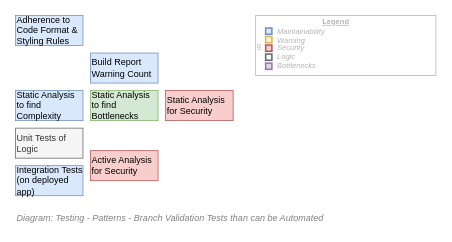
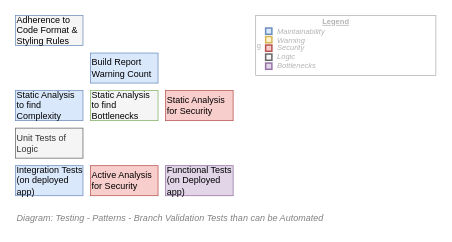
- <mxCell id="6" value="Adherence to Code Format &amp;amp; Styling Rules" style="rounded=0;whiteSpace=wrap;html=1;fontSize=12;align=left;fillColor=#dae8fc;strokeColor=#6c8ebf;" vertex="1" parent="1"><mxGeometry x="20" y="20" width="90" height="40" as="geometry" /></mxCell>
+ <mxCell id="6" value="Adherence to Code Format &amp;amp; Styling Rules" style="rounded=0;whiteSpace=wrap;html=1;fontSize=12;align=left;fillColor=#f5f5f5;strokeColor=#6c8ebf;" vertex="1" parent="1"><mxGeometry x="20" y="20" width="90" height="40" as="geometry" /></mxCell>
- <mxCell id="4" value="Static Analysis to find Bottlenecks" style="rounded=0;whiteSpace=wrap;html=1;fontSize=12;align=left;fillColor=#d5e8d4;strokeColor=#82b366;" vertex="1" parent="1"><mxGeometry x="120" y="120" width="90" height="40" as="geometry" /></mxCell>
+ <mxCell id="4" value="Static Analysis to find Bottlenecks" style="rounded=0;whiteSpace=wrap;html=1;fontSize=12;align=left;fillColor=#f5f5f5;strokeColor=#82b366;" vertex="1" parent="1"><mxGeometry x="120" y="120" width="90" height="40" as="geometry" /></mxCell>
- <mxCell id="10" value="Active Analysis for Security" style="rounded=0;whiteSpace=wrap;html=1;fontSize=12;align=left;fillColor=#f8cecc;strokeColor=#b85450;" vertex="1" parent="1"><mxGeometry x="120" y="200" width="90" height="40" as="geometry" /></mxCell>
+ <mxCell id="10" value="Active Analysis for Security" style="rounded=0;whiteSpace=wrap;html=1;fontSize=12;align=left;fillColor=#f8cecc;strokeColor=#b85450;" vertex="1" parent="1"><mxGeometry x="120" y="220" width="90" height="40" as="geometry" /></mxCell>
+ <mxCell id="3" value="Functional Tests (on Deployed app)" style="rounded=0;whiteSpace=wrap;html=1;fontSize=12;align=left;fillColor=#e1d5e7;strokeColor=#9673a6;" vertex="1" parent="1"><mxGeometry x="220" y="220" width="90" height="40" as="geometry" /></mxCell>
